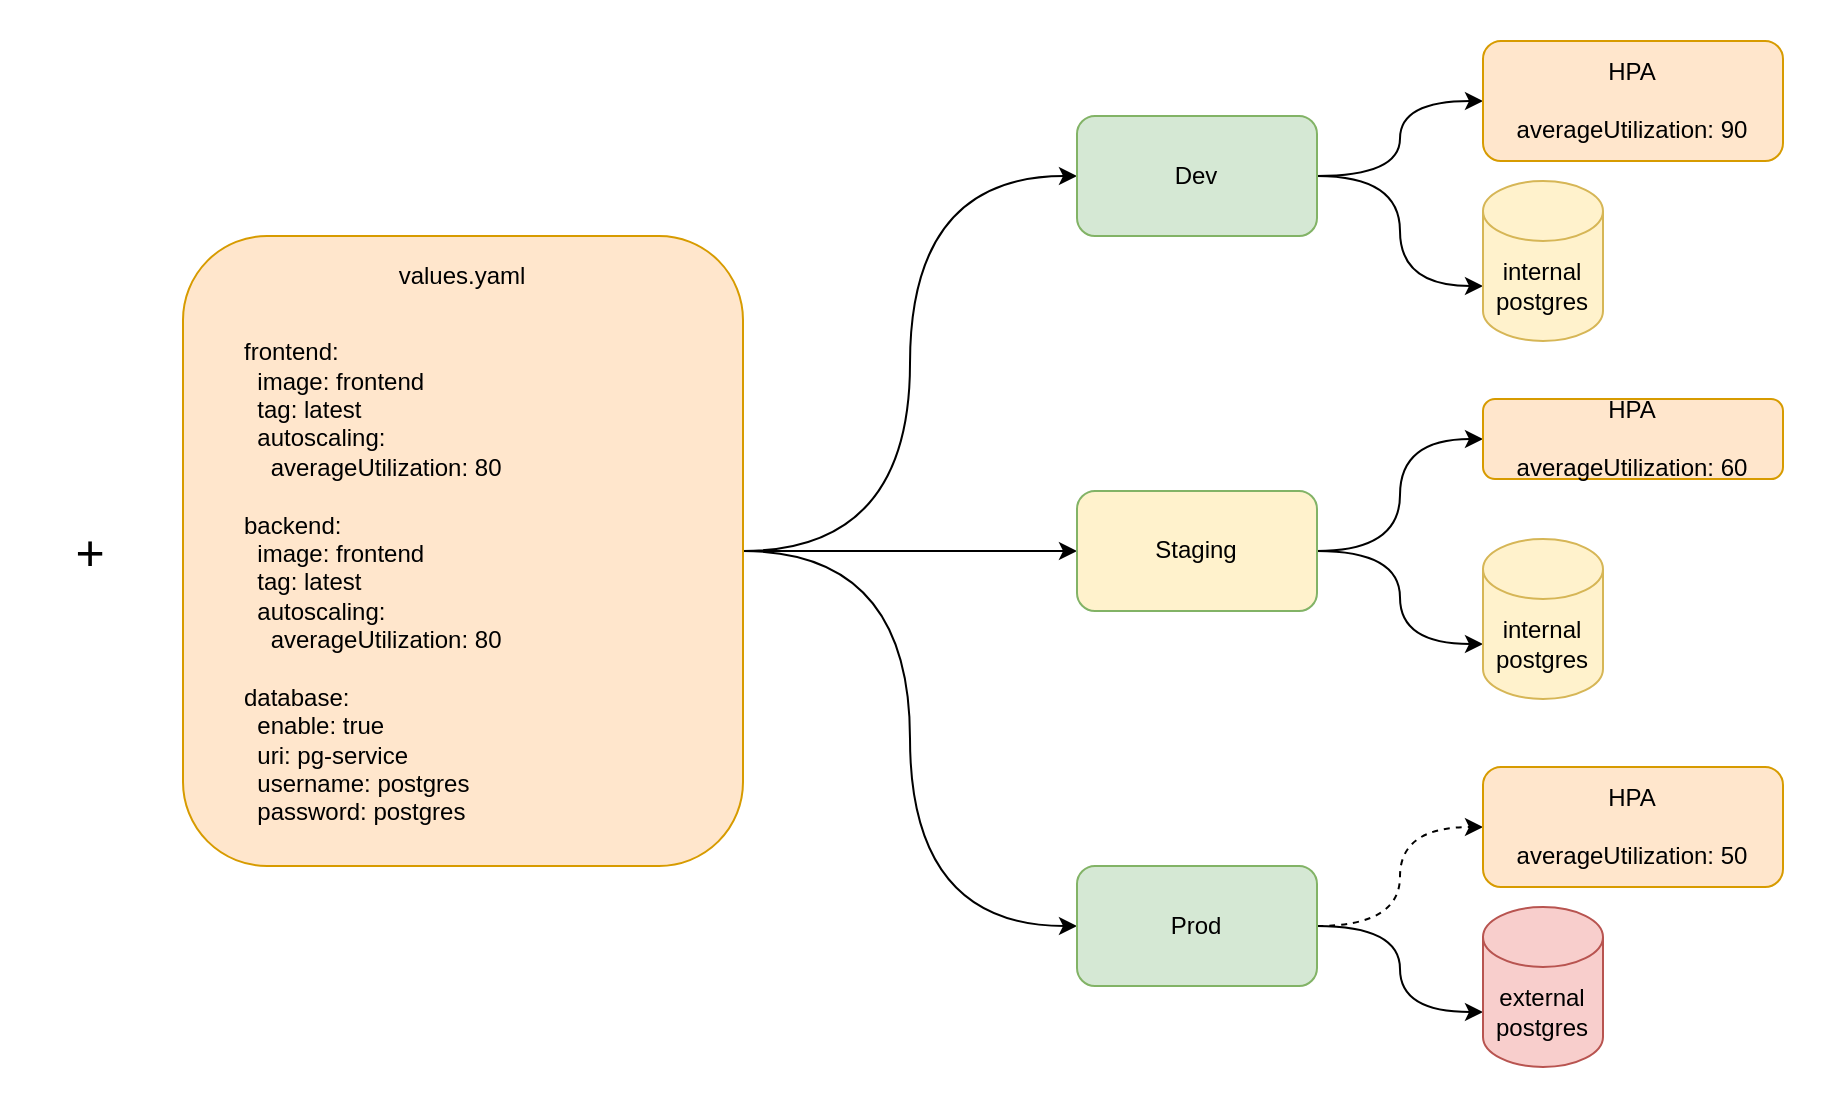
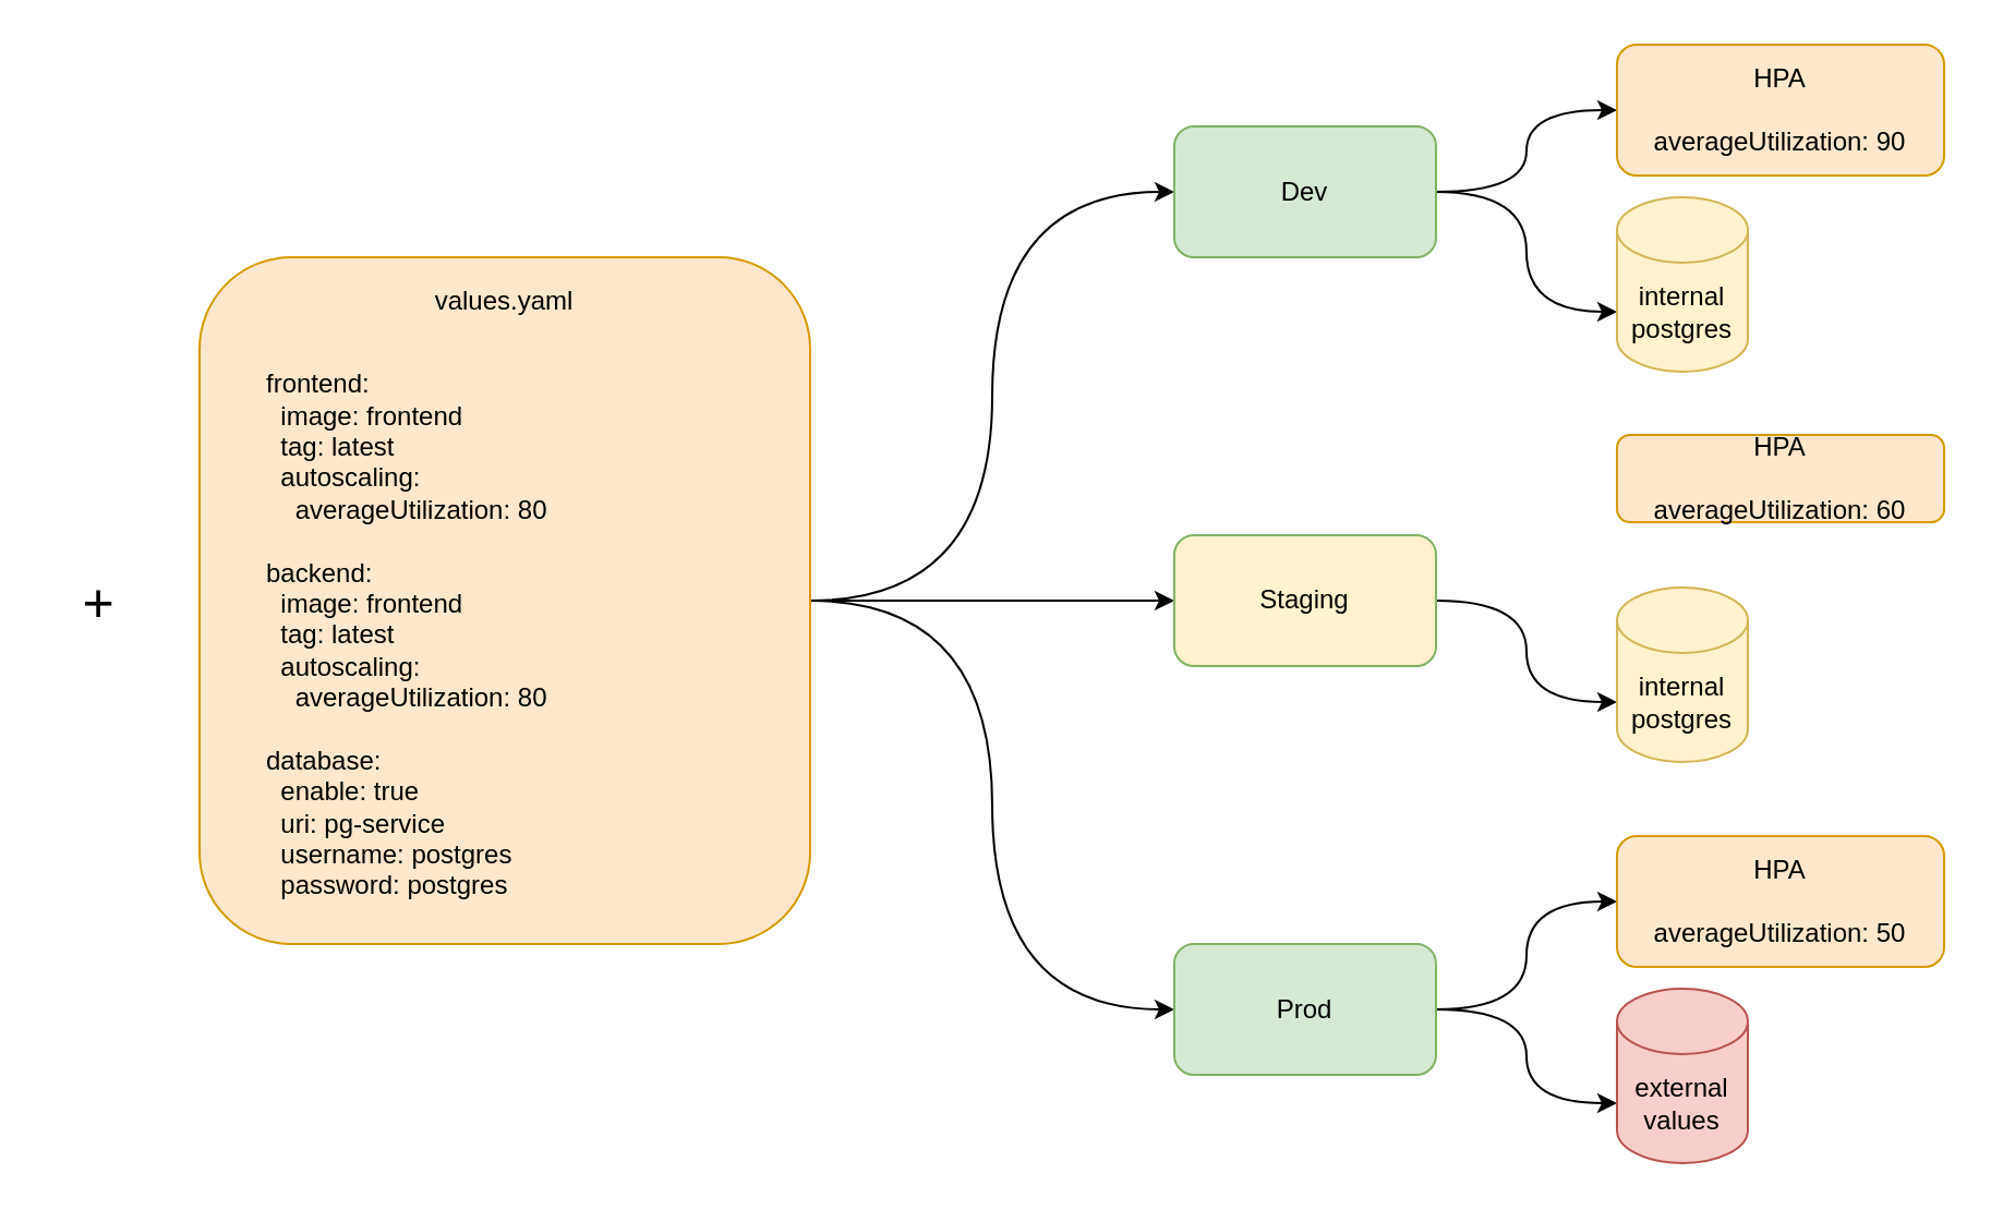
- <mxCell id="12" style="edgeStyle=orthogonalEdgeStyle;curved=1;rounded=0;orthogonalLoop=1;jettySize=auto;html=1;exitX=1;exitY=0.5;exitDx=0;exitDy=0;entryX=0;entryY=0.5;entryDx=0;entryDy=0;fontSize=25;" edge="1" parent="1" source="14" target="20"><mxGeometry relative="1" as="geometry" /></mxCell>
- <mxCell id="15" style="edgeStyle=orthogonalEdgeStyle;curved=1;rounded=0;orthogonalLoop=1;jettySize=auto;html=1;exitX=1;exitY=0.5;exitDx=0;exitDy=0;entryX=0;entryY=0.5;entryDx=0;entryDy=0;fontSize=25;dashed=1;" edge="1" parent="1" source="17" target="22"><mxGeometry relative="1" as="geometry" /></mxCell>
+ <mxCell id="15" style="edgeStyle=orthogonalEdgeStyle;curved=1;rounded=0;orthogonalLoop=1;jettySize=auto;html=1;exitX=1;exitY=0.5;exitDx=0;exitDy=0;entryX=0;entryY=0.5;entryDx=0;entryDy=0;fontSize=25;" edge="1" parent="1" source="17" target="22"><mxGeometry relative="1" as="geometry" /></mxCell>
- <mxCell id="23" value="external&lt;br&gt;postgres" style="shape=cylinder3;whiteSpace=wrap;html=1;boundedLbl=1;backgroundOutline=1;size=15;fillColor=#f8cecc;strokeColor=#b85450;" vertex="1" parent="1"><mxGeometry x="741" y="453" width="60" height="80" as="geometry" /></mxCell>
+ <mxCell id="23" value="external&lt;br&gt;values" style="shape=cylinder3;whiteSpace=wrap;html=1;boundedLbl=1;backgroundOutline=1;size=15;fillColor=#f8cecc;strokeColor=#b85450;" vertex="1" parent="1"><mxGeometry x="741" y="453" width="60" height="80" as="geometry" /></mxCell>
